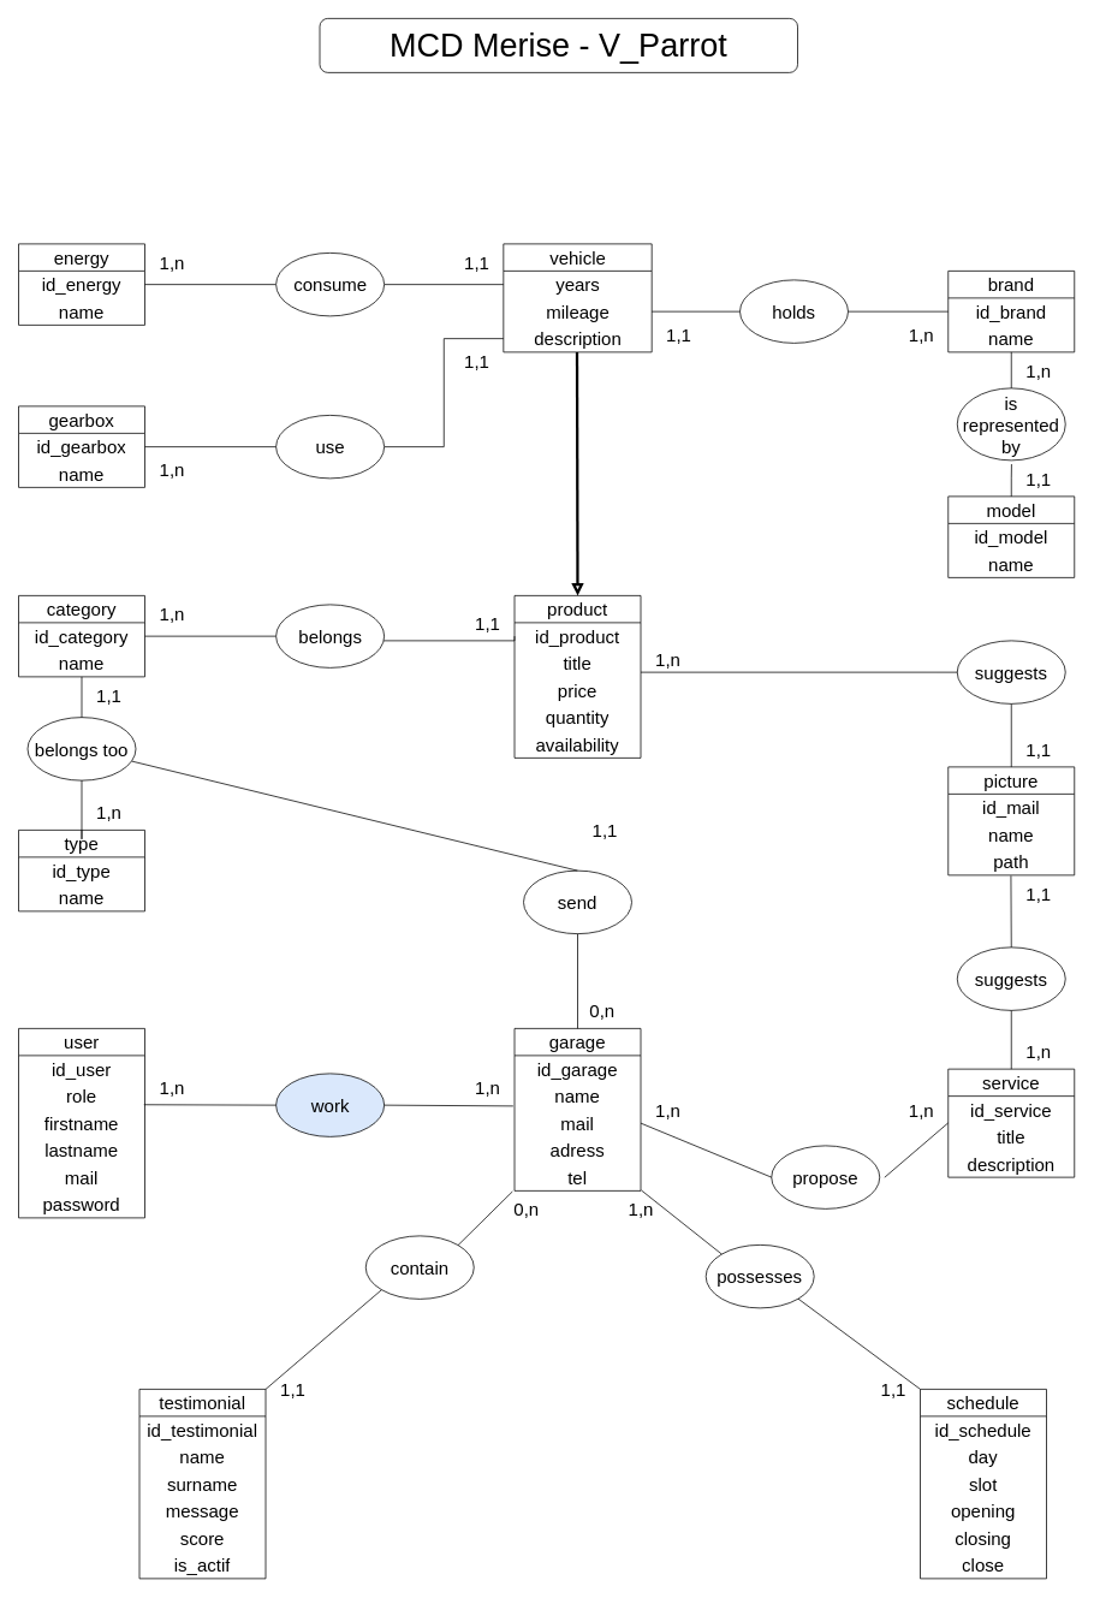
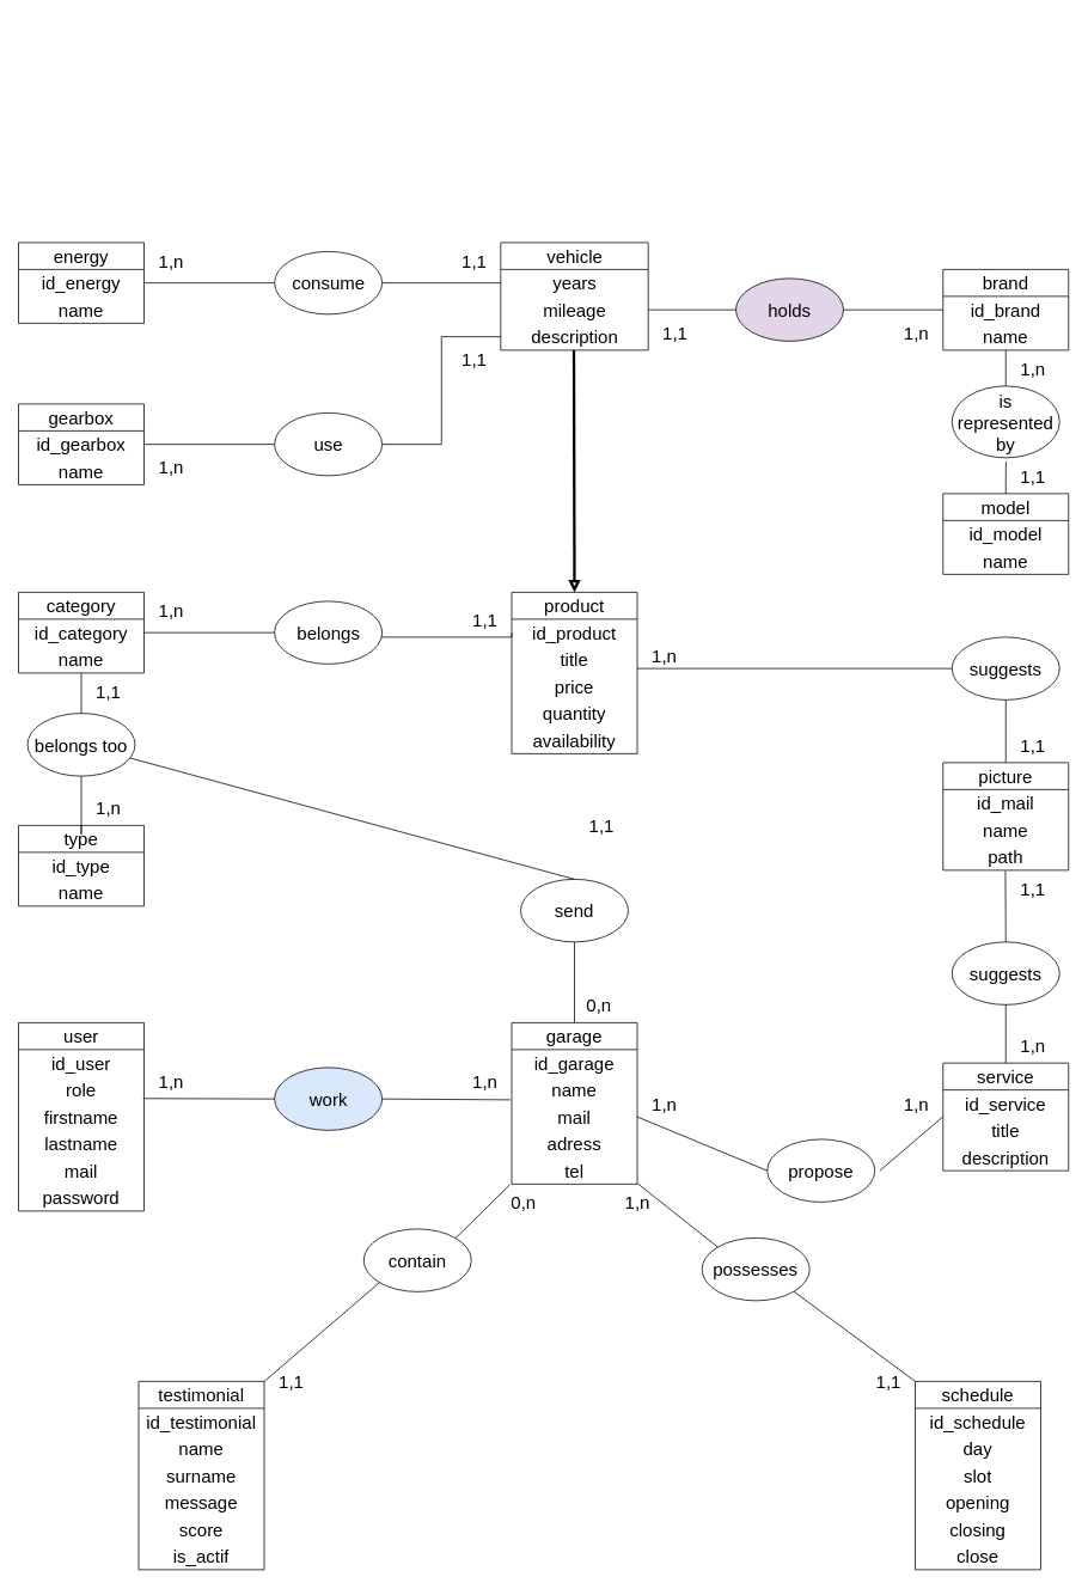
- <mxCell id="2" value="&lt;font style=&quot;font-size: 36px;&quot;&gt;MCD Merise - V_Parrot&lt;/font&gt;" style="rounded=1;whiteSpace=wrap;html=1;" parent="1" vertex="1"><mxGeometry x="354" y="20" width="530" height="60" as="geometry" /></mxCell>
- <mxCell id="79" value="holds" style="ellipse;whiteSpace=wrap;html=1;fontSize=20;" parent="1" vertex="1"><mxGeometry x="820" y="310" width="120" height="70" as="geometry" /></mxCell>
+ <mxCell id="79" value="holds" style="ellipse;whiteSpace=wrap;html=1;fontSize=20;fillColor=#e1d5e7;" parent="1" vertex="1"><mxGeometry x="820" y="310" width="120" height="70" as="geometry" /></mxCell>
- <mxCell id="48" value="send" style="ellipse;whiteSpace=wrap;html=1;fontSize=20;" parent="1" vertex="1"><mxGeometry x="580" y="965" width="120" height="70" as="geometry" /></mxCell>
+ <mxCell id="48" value="send" style="ellipse;whiteSpace=wrap;html=1;fontSize=20;" parent="1" vertex="1"><mxGeometry x="580" y="980" width="120" height="70" as="geometry" /></mxCell>
